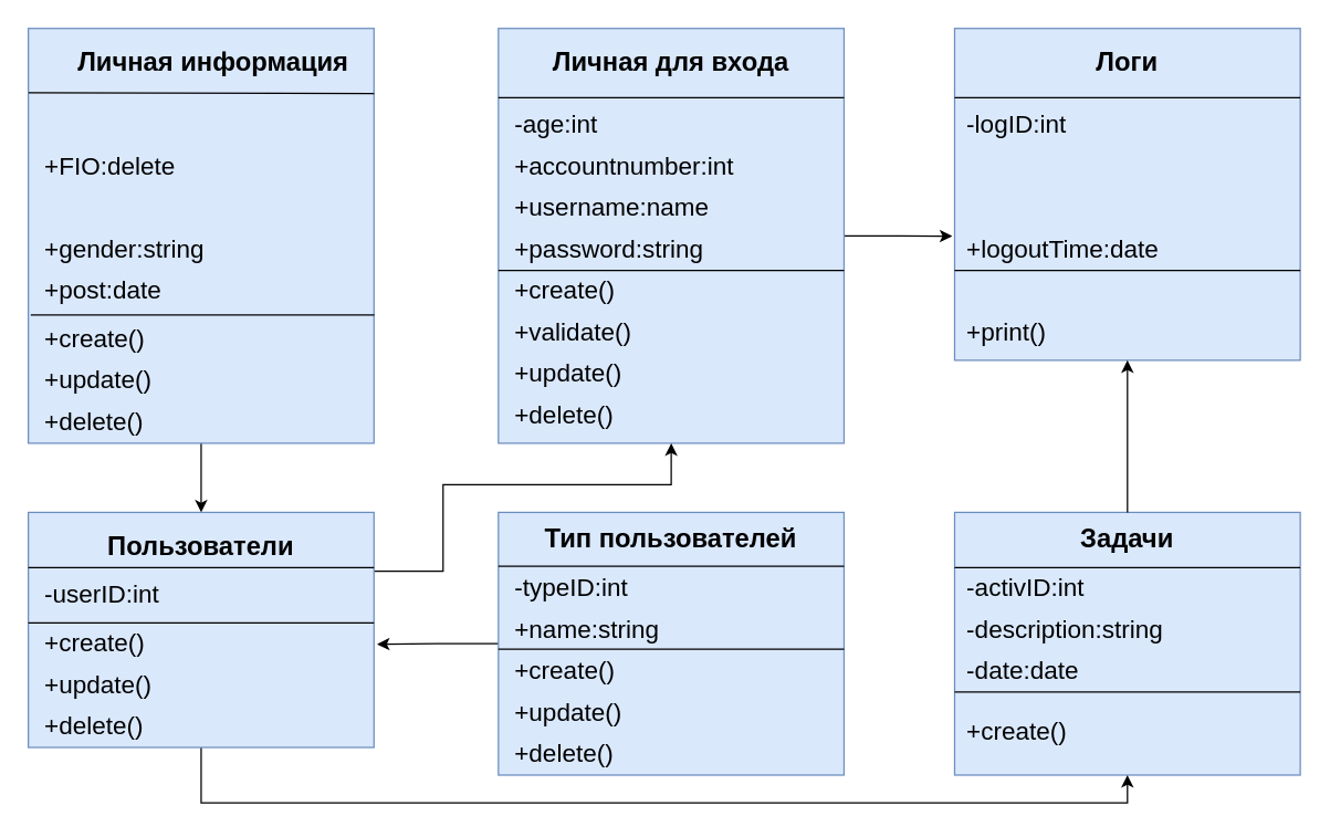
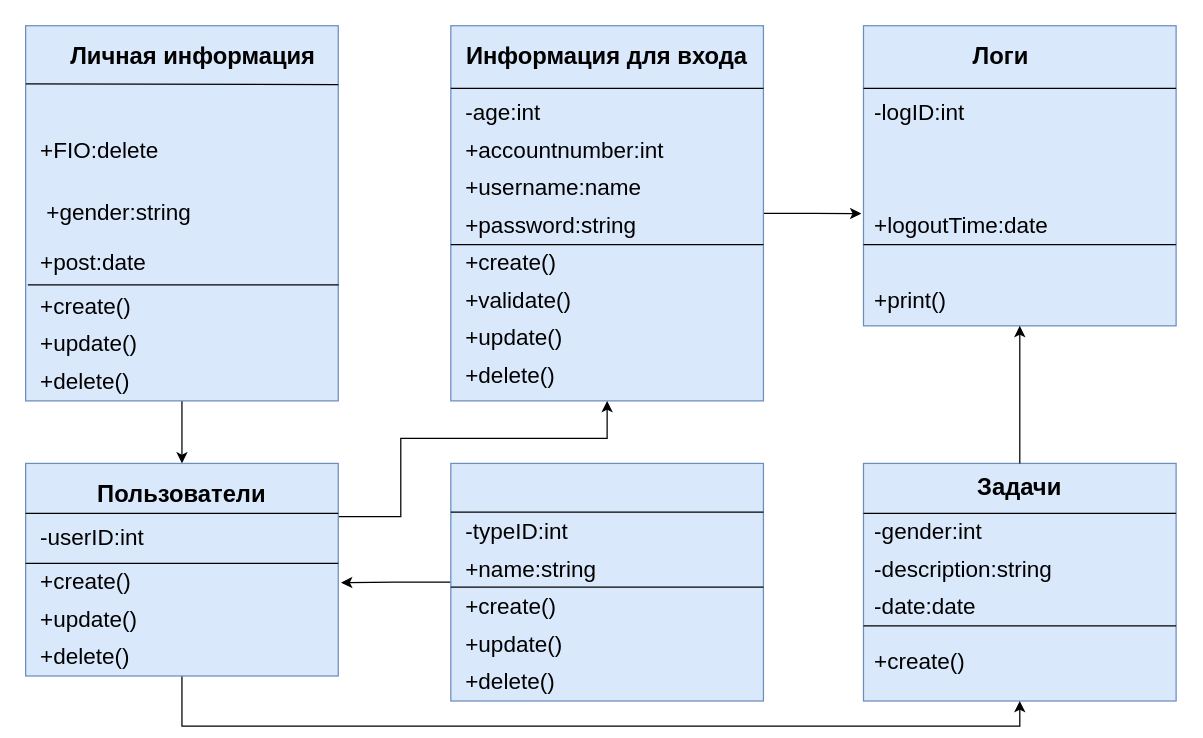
- <mxCell id="20" value="Личная для входа" style="text;html=1;strokeColor=none;fillColor=none;align=center;verticalAlign=middle;whiteSpace=wrap;rounded=0;fontSize=19;fontStyle=1" vertex="1" parent="1"><mxGeometry x="360" y="30" width="250" height="30" as="geometry" /></mxCell>
+ <mxCell id="20" value="Информация для входа" style="text;html=1;strokeColor=none;fillColor=none;align=center;verticalAlign=middle;whiteSpace=wrap;rounded=0;fontSize=19;fontStyle=1" vertex="1" parent="1"><mxGeometry x="360" y="30" width="250" height="30" as="geometry" /></mxCell>
- <mxCell id="21" value="Логи" style="text;html=1;strokeColor=none;fillColor=none;align=center;verticalAlign=middle;whiteSpace=wrap;rounded=0;fontSize=19;fontStyle=1" vertex="1" parent="1"><mxGeometry x="730" y="30" width="170" height="30" as="geometry" /></mxCell>
+ <mxCell id="21" value="Логи" style="text;html=1;strokeColor=none;fillColor=none;align=center;verticalAlign=middle;whiteSpace=wrap;rounded=0;fontSize=19;fontStyle=1" vertex="1" parent="1"><mxGeometry x="715" y="30" width="170" height="30" as="geometry" /></mxCell>
- <mxCell id="15" value="+gender:string" style="text;html=1;strokeColor=none;fillColor=none;align=left;verticalAlign=middle;whiteSpace=wrap;rounded=0;fontSize=18;" vertex="1" parent="1"><mxGeometry y="165" width="110" height="30" as="geometry" x="30" /></mxCell>
+ <mxCell id="15" value="+gender:string" style="text;html=1;strokeColor=none;fillColor=none;align=left;verticalAlign=middle;whiteSpace=wrap;rounded=0;fontSize=18;" vertex="1" parent="1"><mxGeometry x="35" y="155" width="110" height="30" as="geometry" /></mxCell>
- <mxCell id="22" value="Тип пользователей" style="text;html=1;strokeColor=none;fillColor=none;align=center;verticalAlign=middle;whiteSpace=wrap;rounded=0;fontSize=19;fontStyle=1" vertex="1" parent="1"><mxGeometry x="390" y="370" width="190" height="40" as="geometry" /></mxCell>
- <mxCell id="44" value="-activID:int" style="text;html=1;strokeColor=none;fillColor=none;align=left;verticalAlign=middle;whiteSpace=wrap;rounded=0;fontSize=18;" vertex="1" parent="1"><mxGeometry x="697" y="410" width="110" height="30" as="geometry" /></mxCell>
+ <mxCell id="44" value="-gender:int" style="text;html=1;strokeColor=none;fillColor=none;align=left;verticalAlign=middle;whiteSpace=wrap;rounded=0;fontSize=18;" vertex="1" parent="1"><mxGeometry x="697" y="410" width="110" height="30" as="geometry" /></mxCell>
